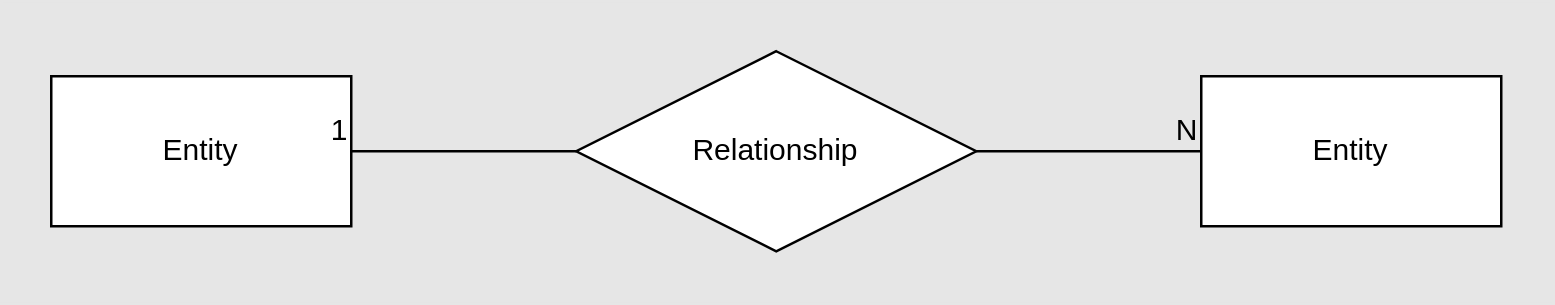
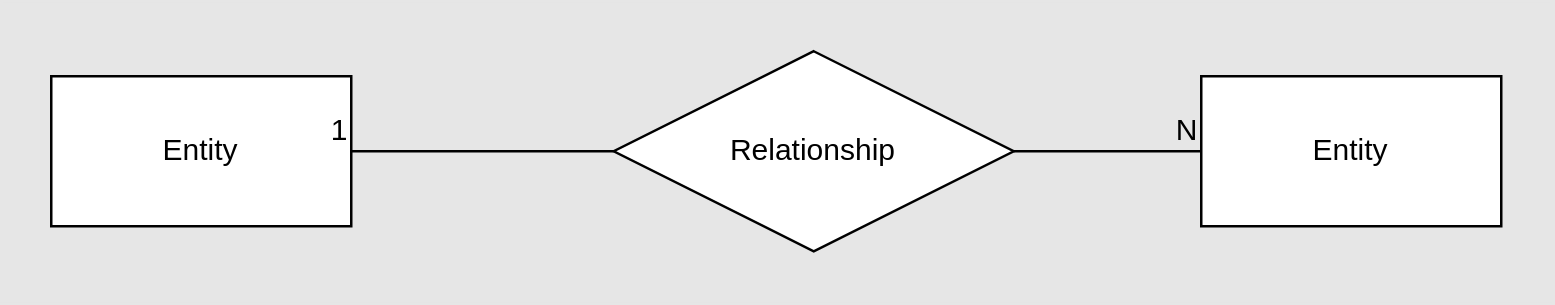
- <mxCell id="3" value="Relationship" style="rhombus;whiteSpace=wrap;html=1;" vertex="1" parent="1"><mxGeometry x="230" y="20" width="160" height="80" as="geometry" /></mxCell>
+ <mxCell id="3" value="Relationship" style="rhombus;whiteSpace=wrap;html=1;" vertex="1" parent="1"><mxGeometry x="245" y="20" width="160" height="80" as="geometry" /></mxCell>
